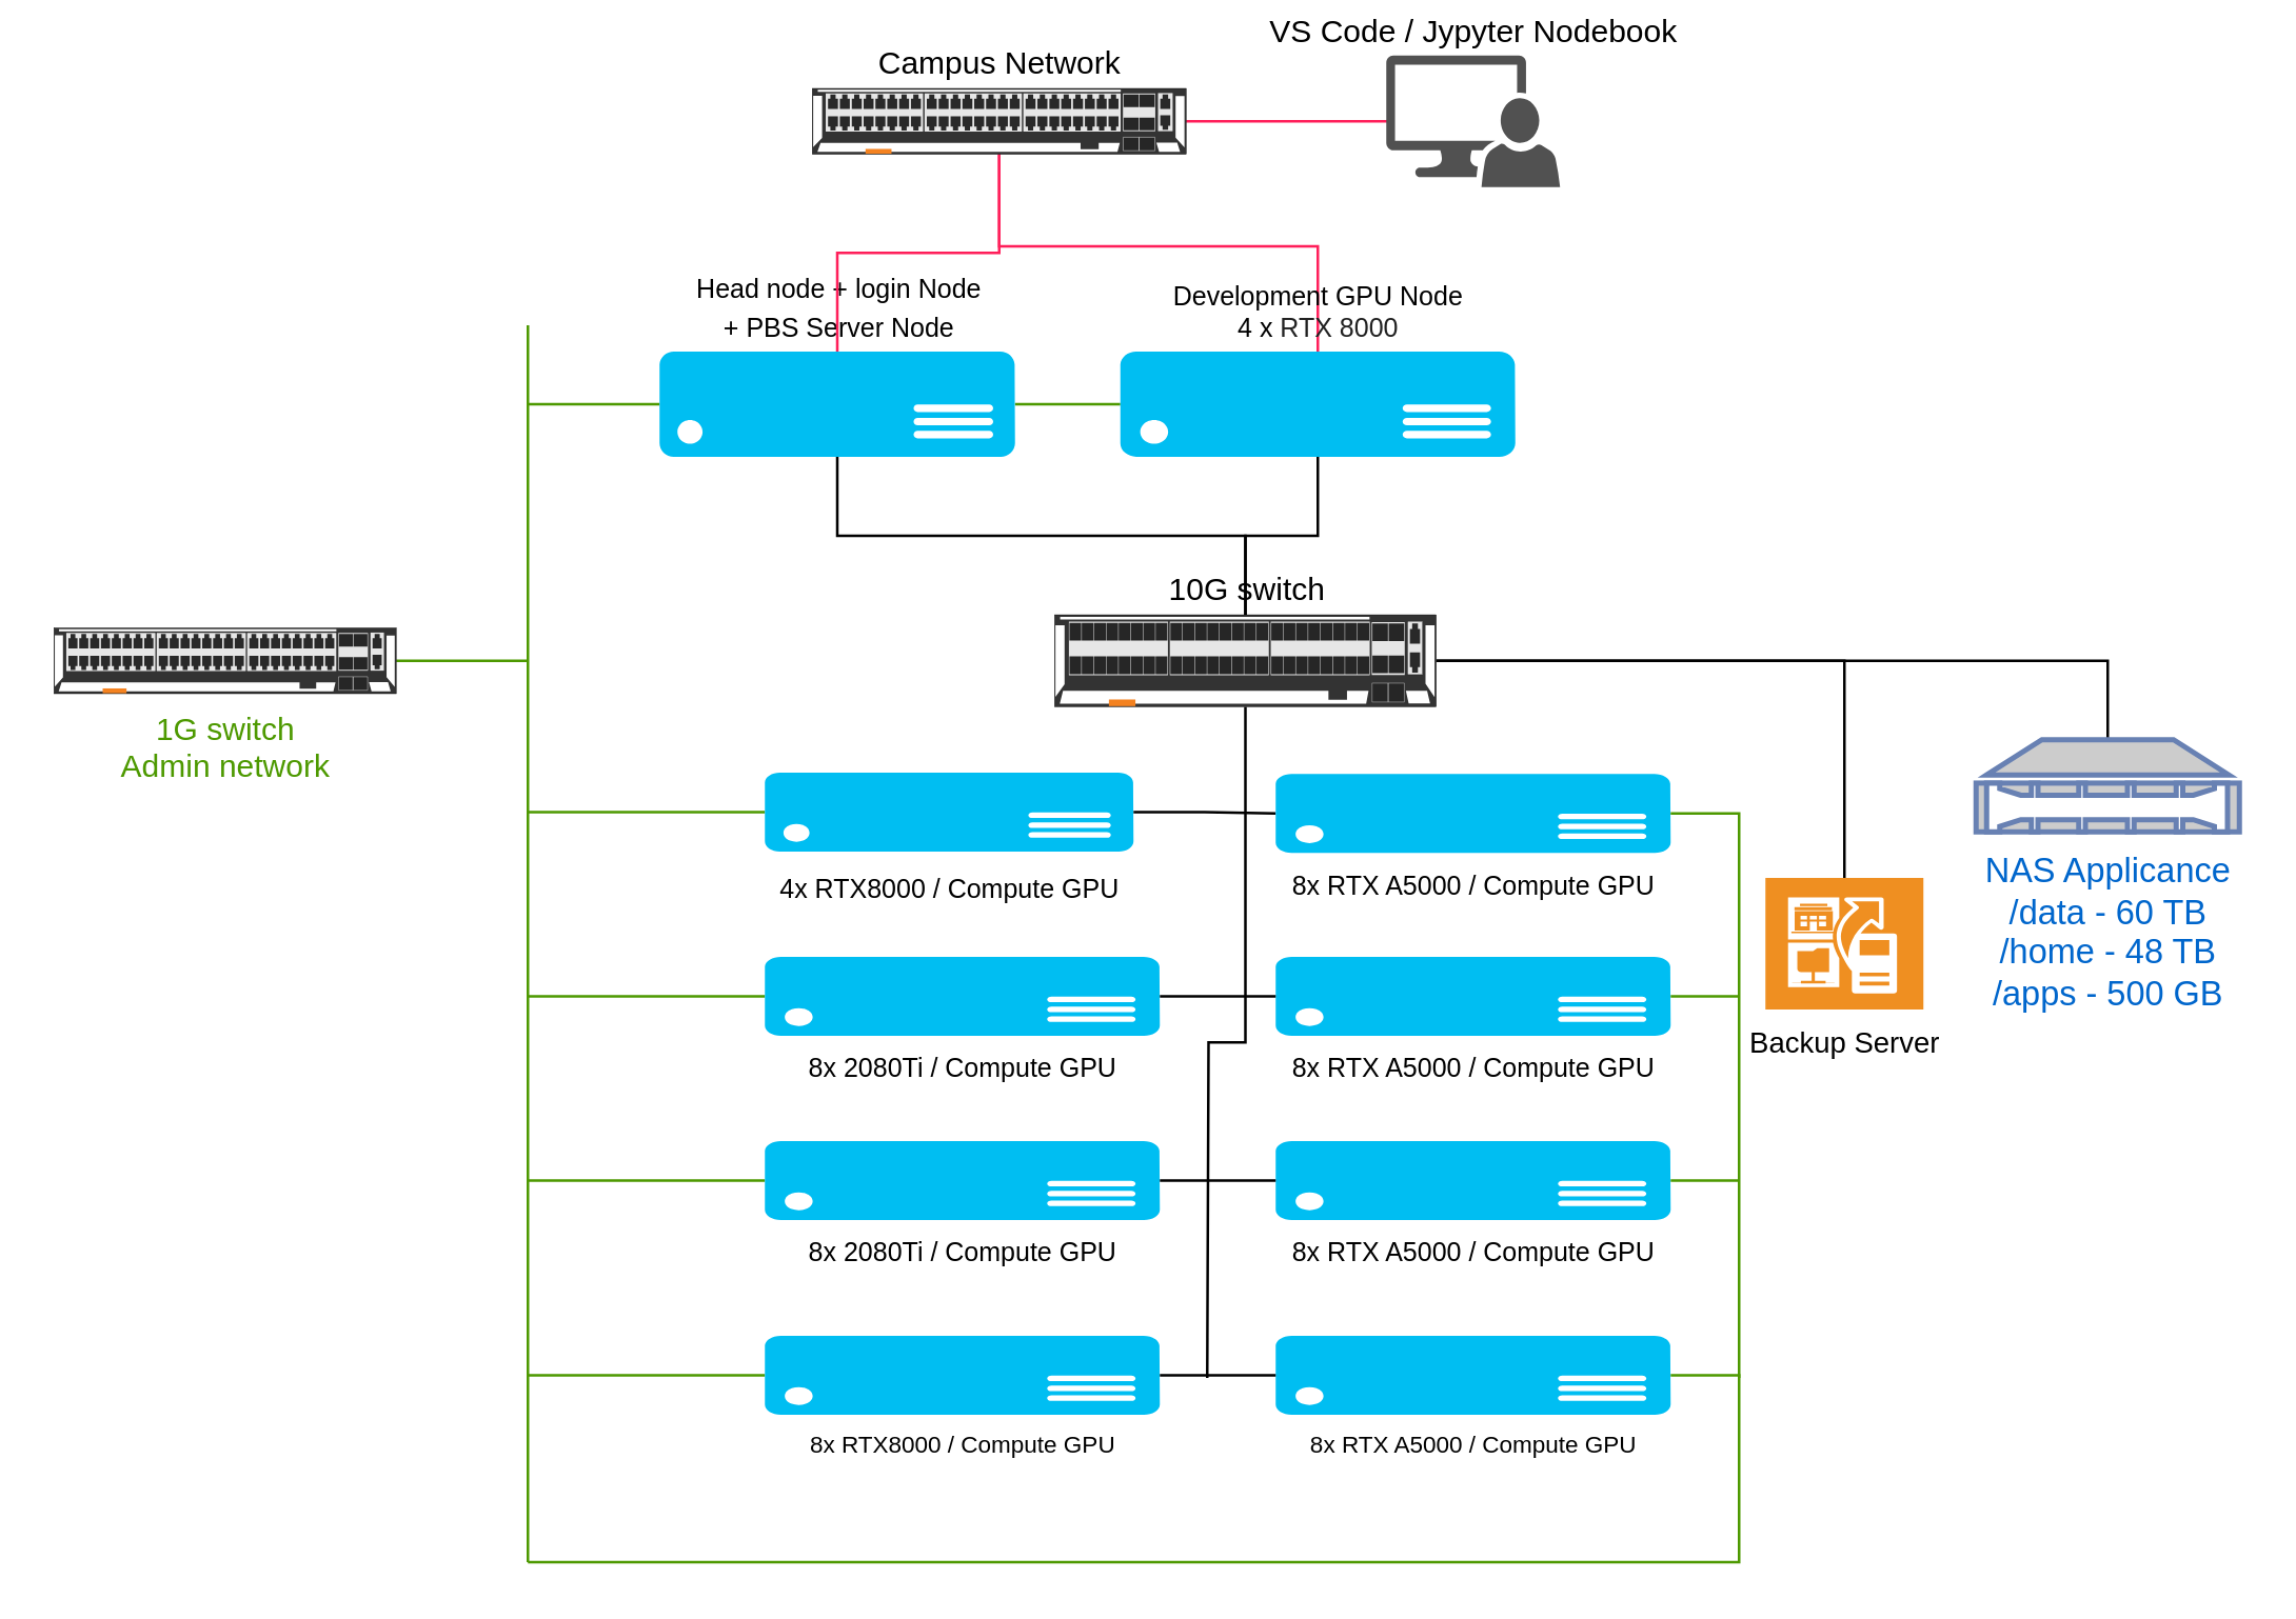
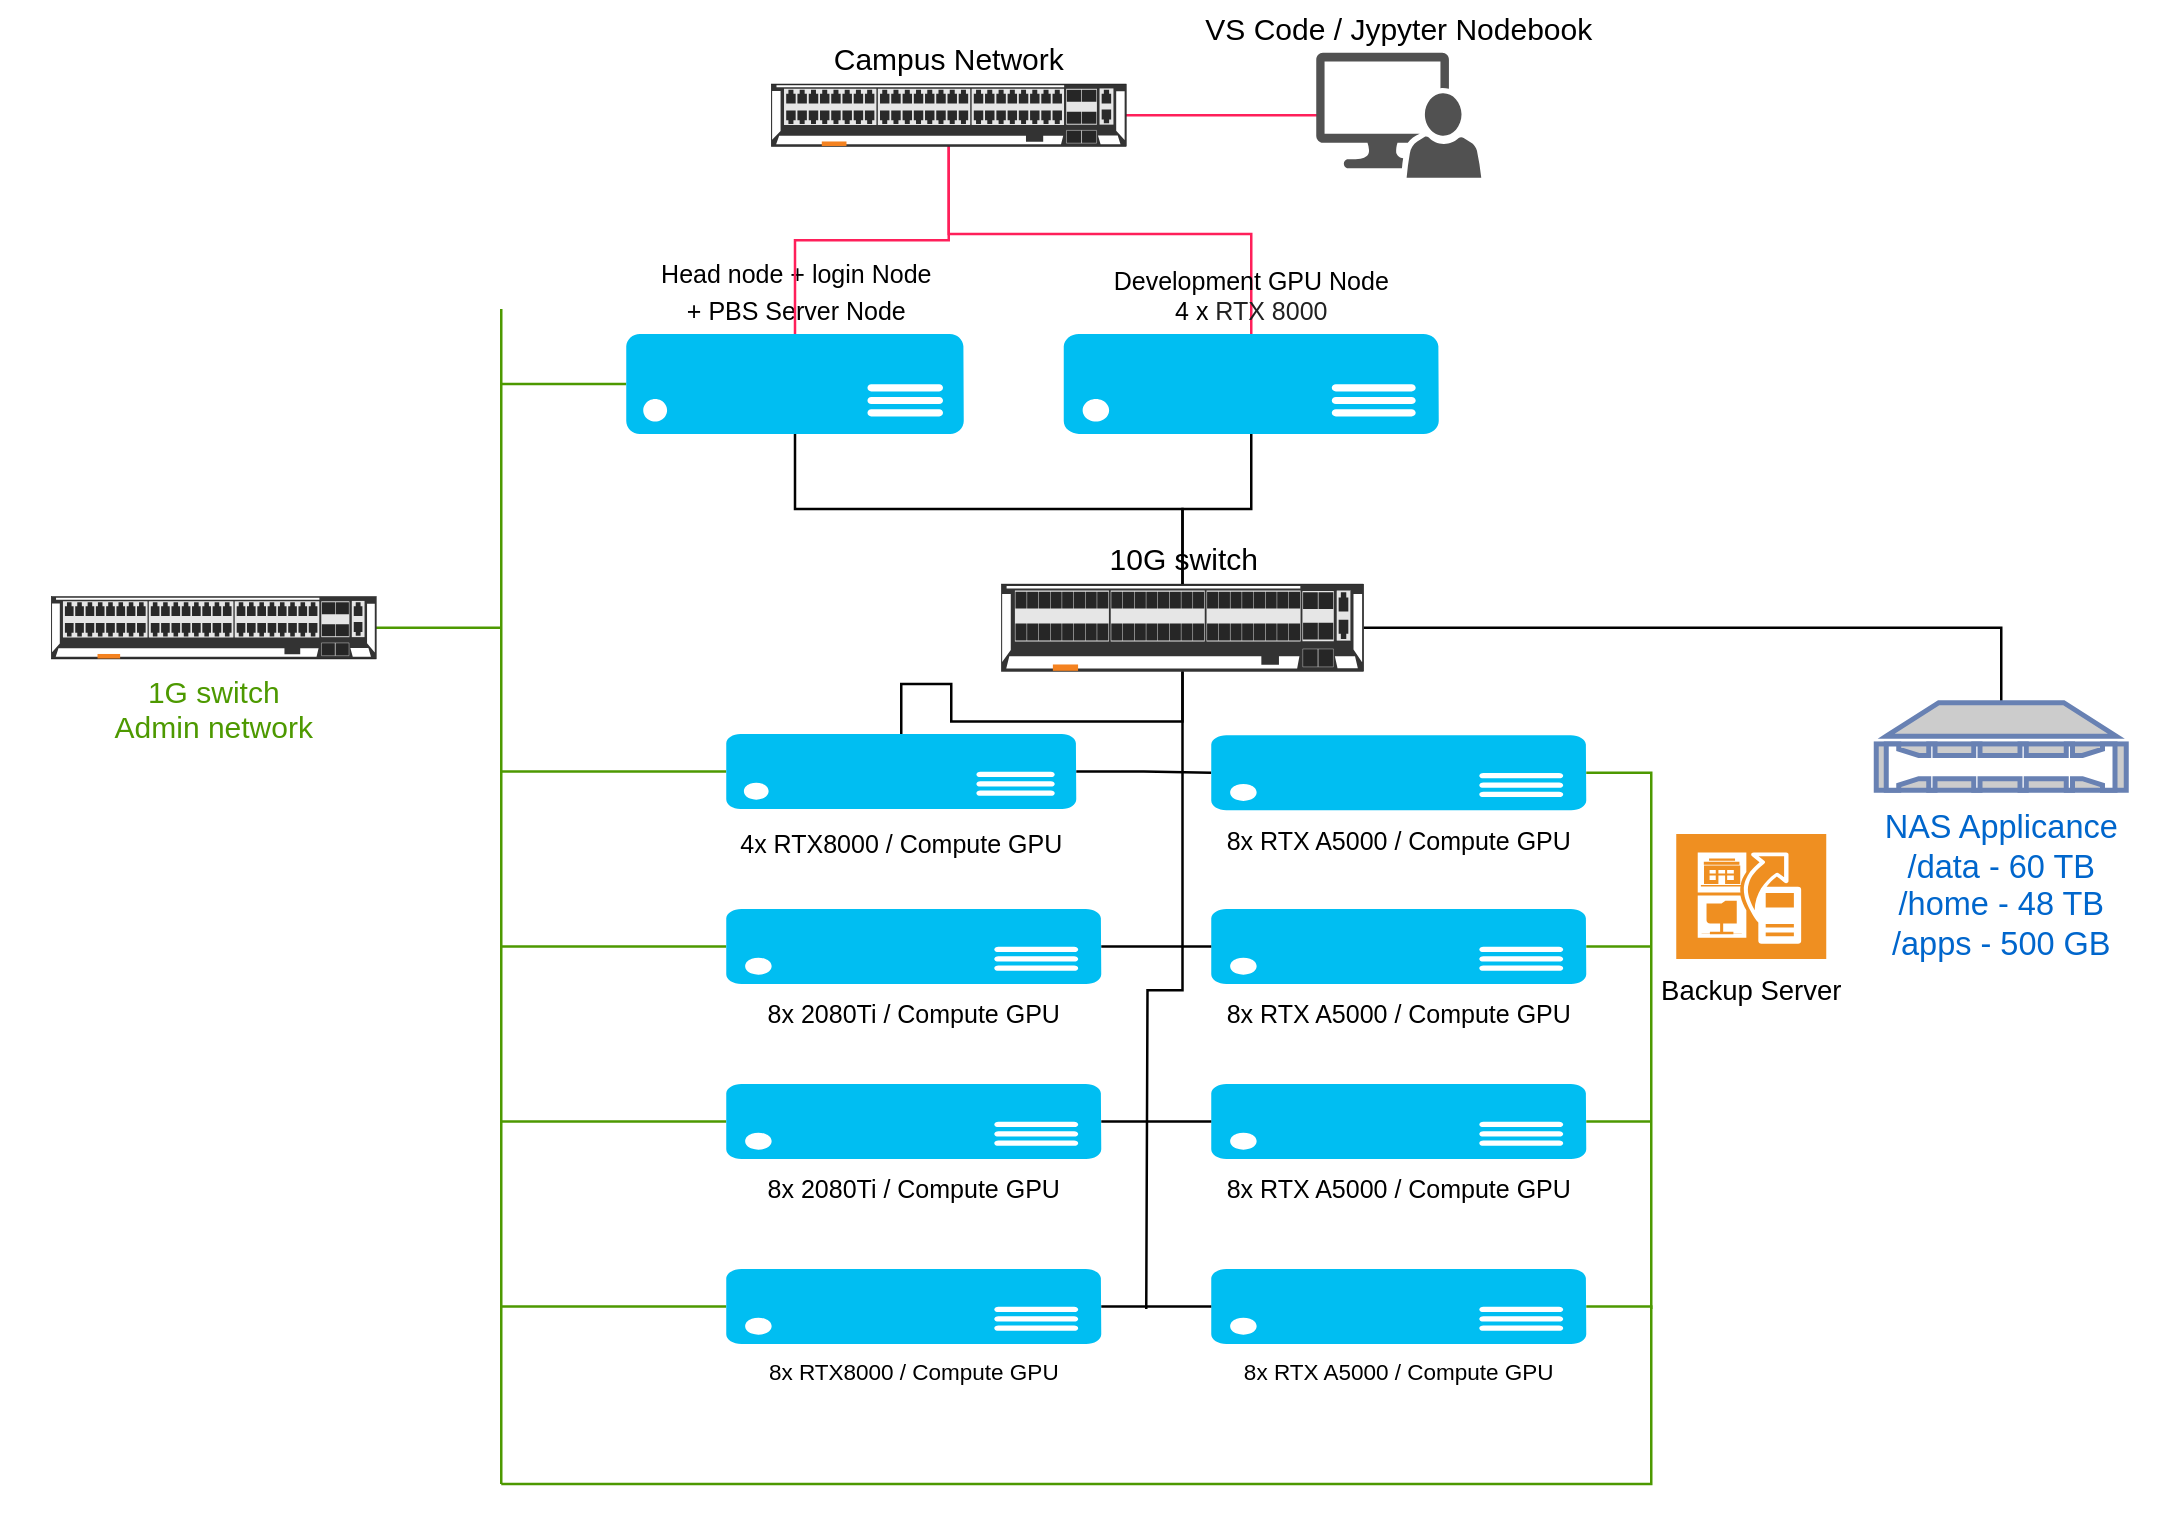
- <mxCell id="4" style="edgeStyle=orthogonalEdgeStyle;rounded=0;orthogonalLoop=1;jettySize=auto;html=1;exitX=1;exitY=0.5;exitDx=0;exitDy=0;exitPerimeter=0;entryX=0;entryY=0.5;entryDx=0;entryDy=0;entryPerimeter=0;fontSize=10;fontColor=#1281FF;endArrow=none;endFill=0;strokeColor=#4D9900;" edge="1" parent="1" source="5" target="28"><mxGeometry relative="1" as="geometry" /></mxCell>
- <mxCell id="6" style="edgeStyle=orthogonalEdgeStyle;rounded=0;orthogonalLoop=1;jettySize=auto;html=1;fontSize=10;endArrow=none;endFill=0;" edge="1" parent="1" source="9" target="19"><mxGeometry relative="1" as="geometry" /></mxCell>
+ <mxCell id="6" style="edgeStyle=orthogonalEdgeStyle;rounded=0;orthogonalLoop=1;jettySize=auto;html=1;fontSize=10;endArrow=none;endFill=0;" edge="1" parent="1" source="9" target="14"><mxGeometry relative="1" as="geometry" /></mxCell>
